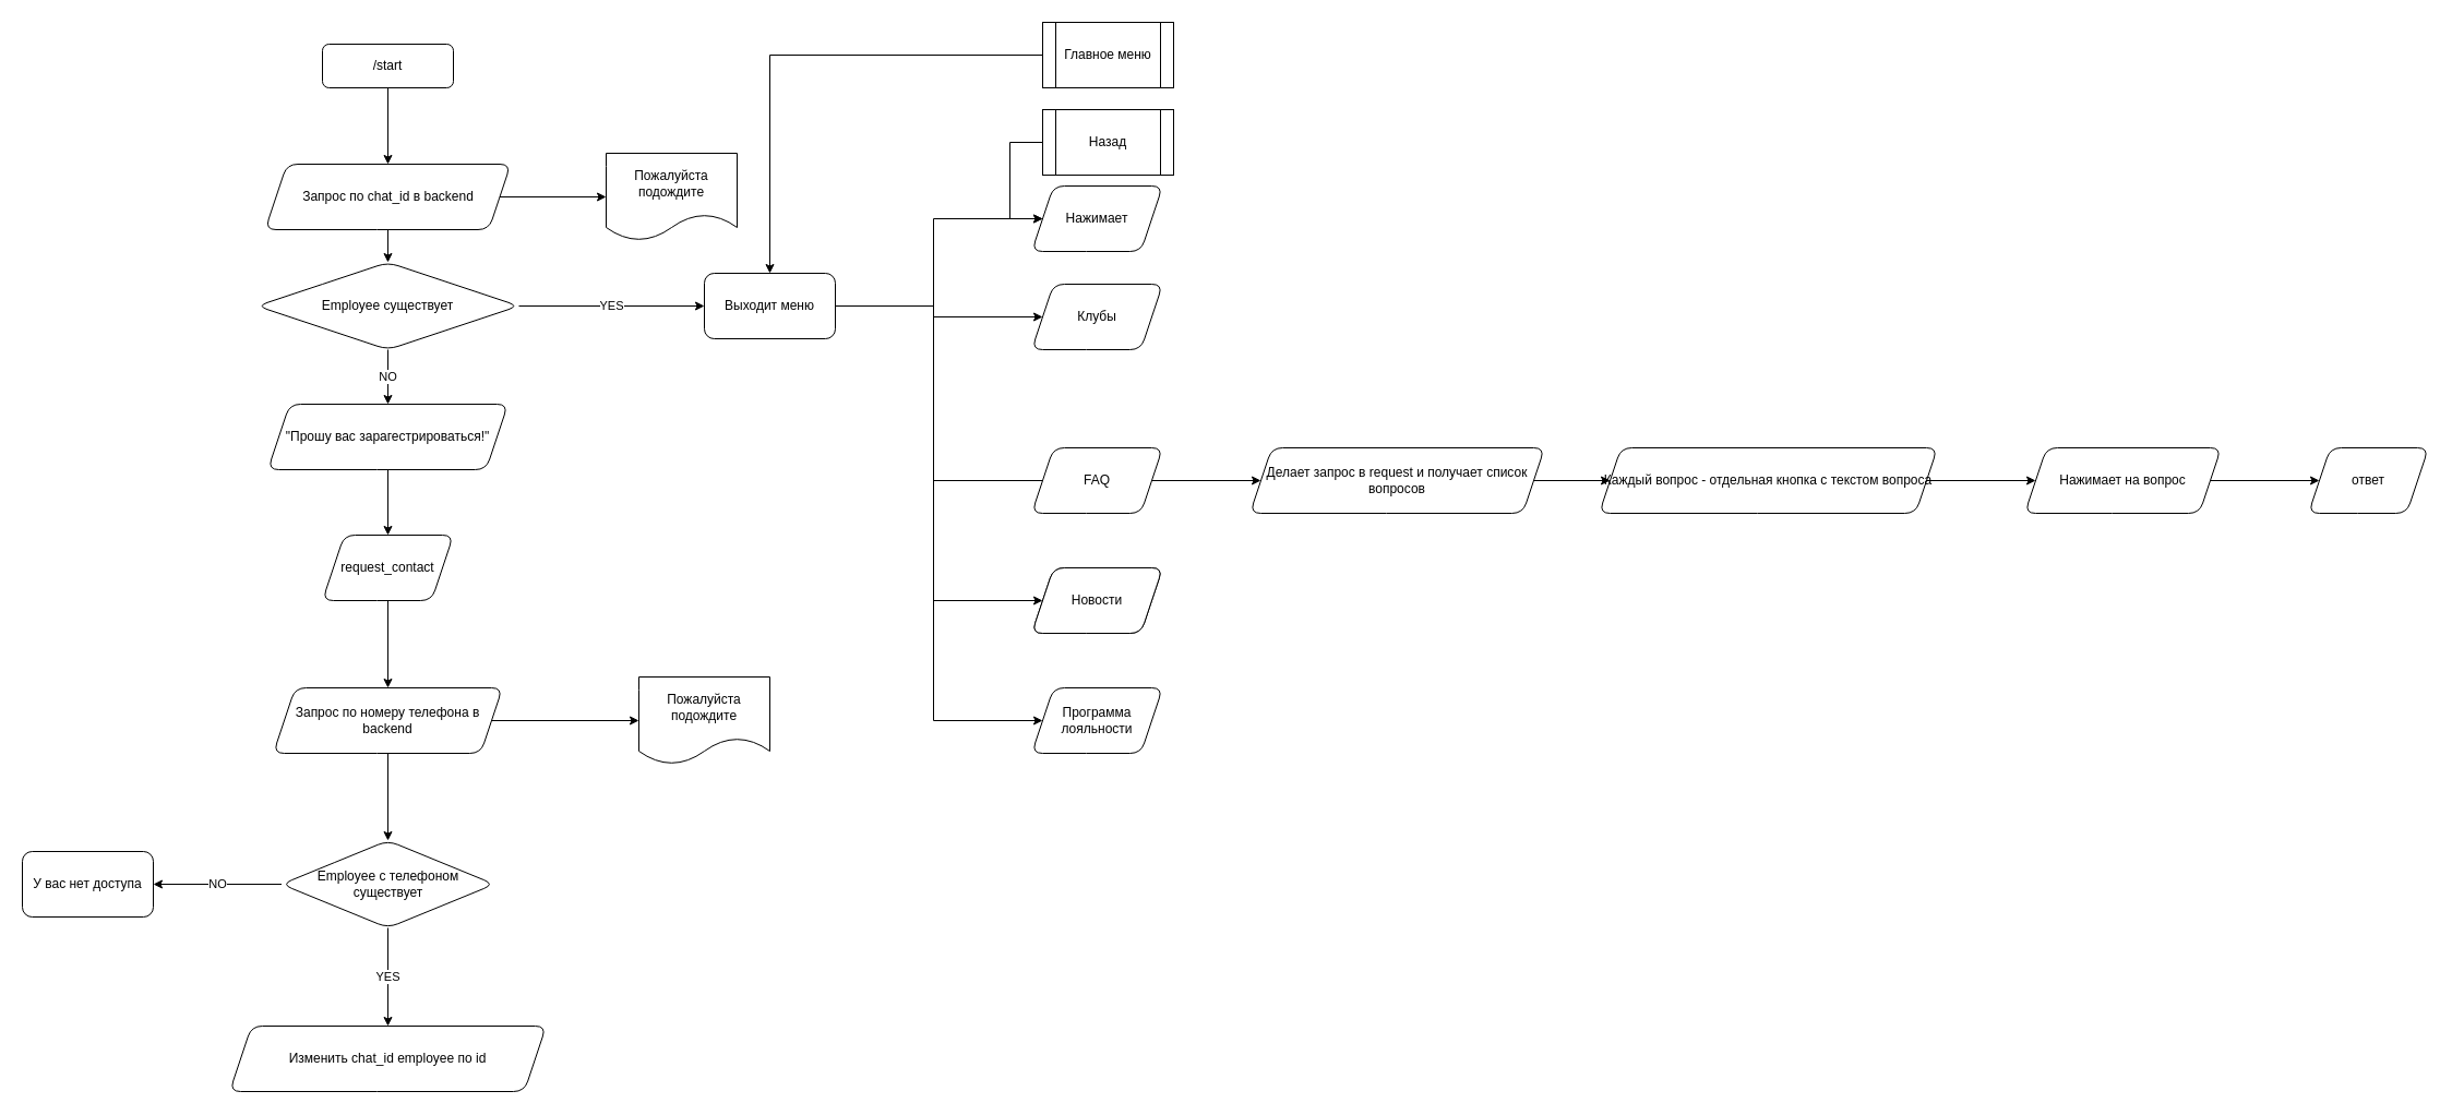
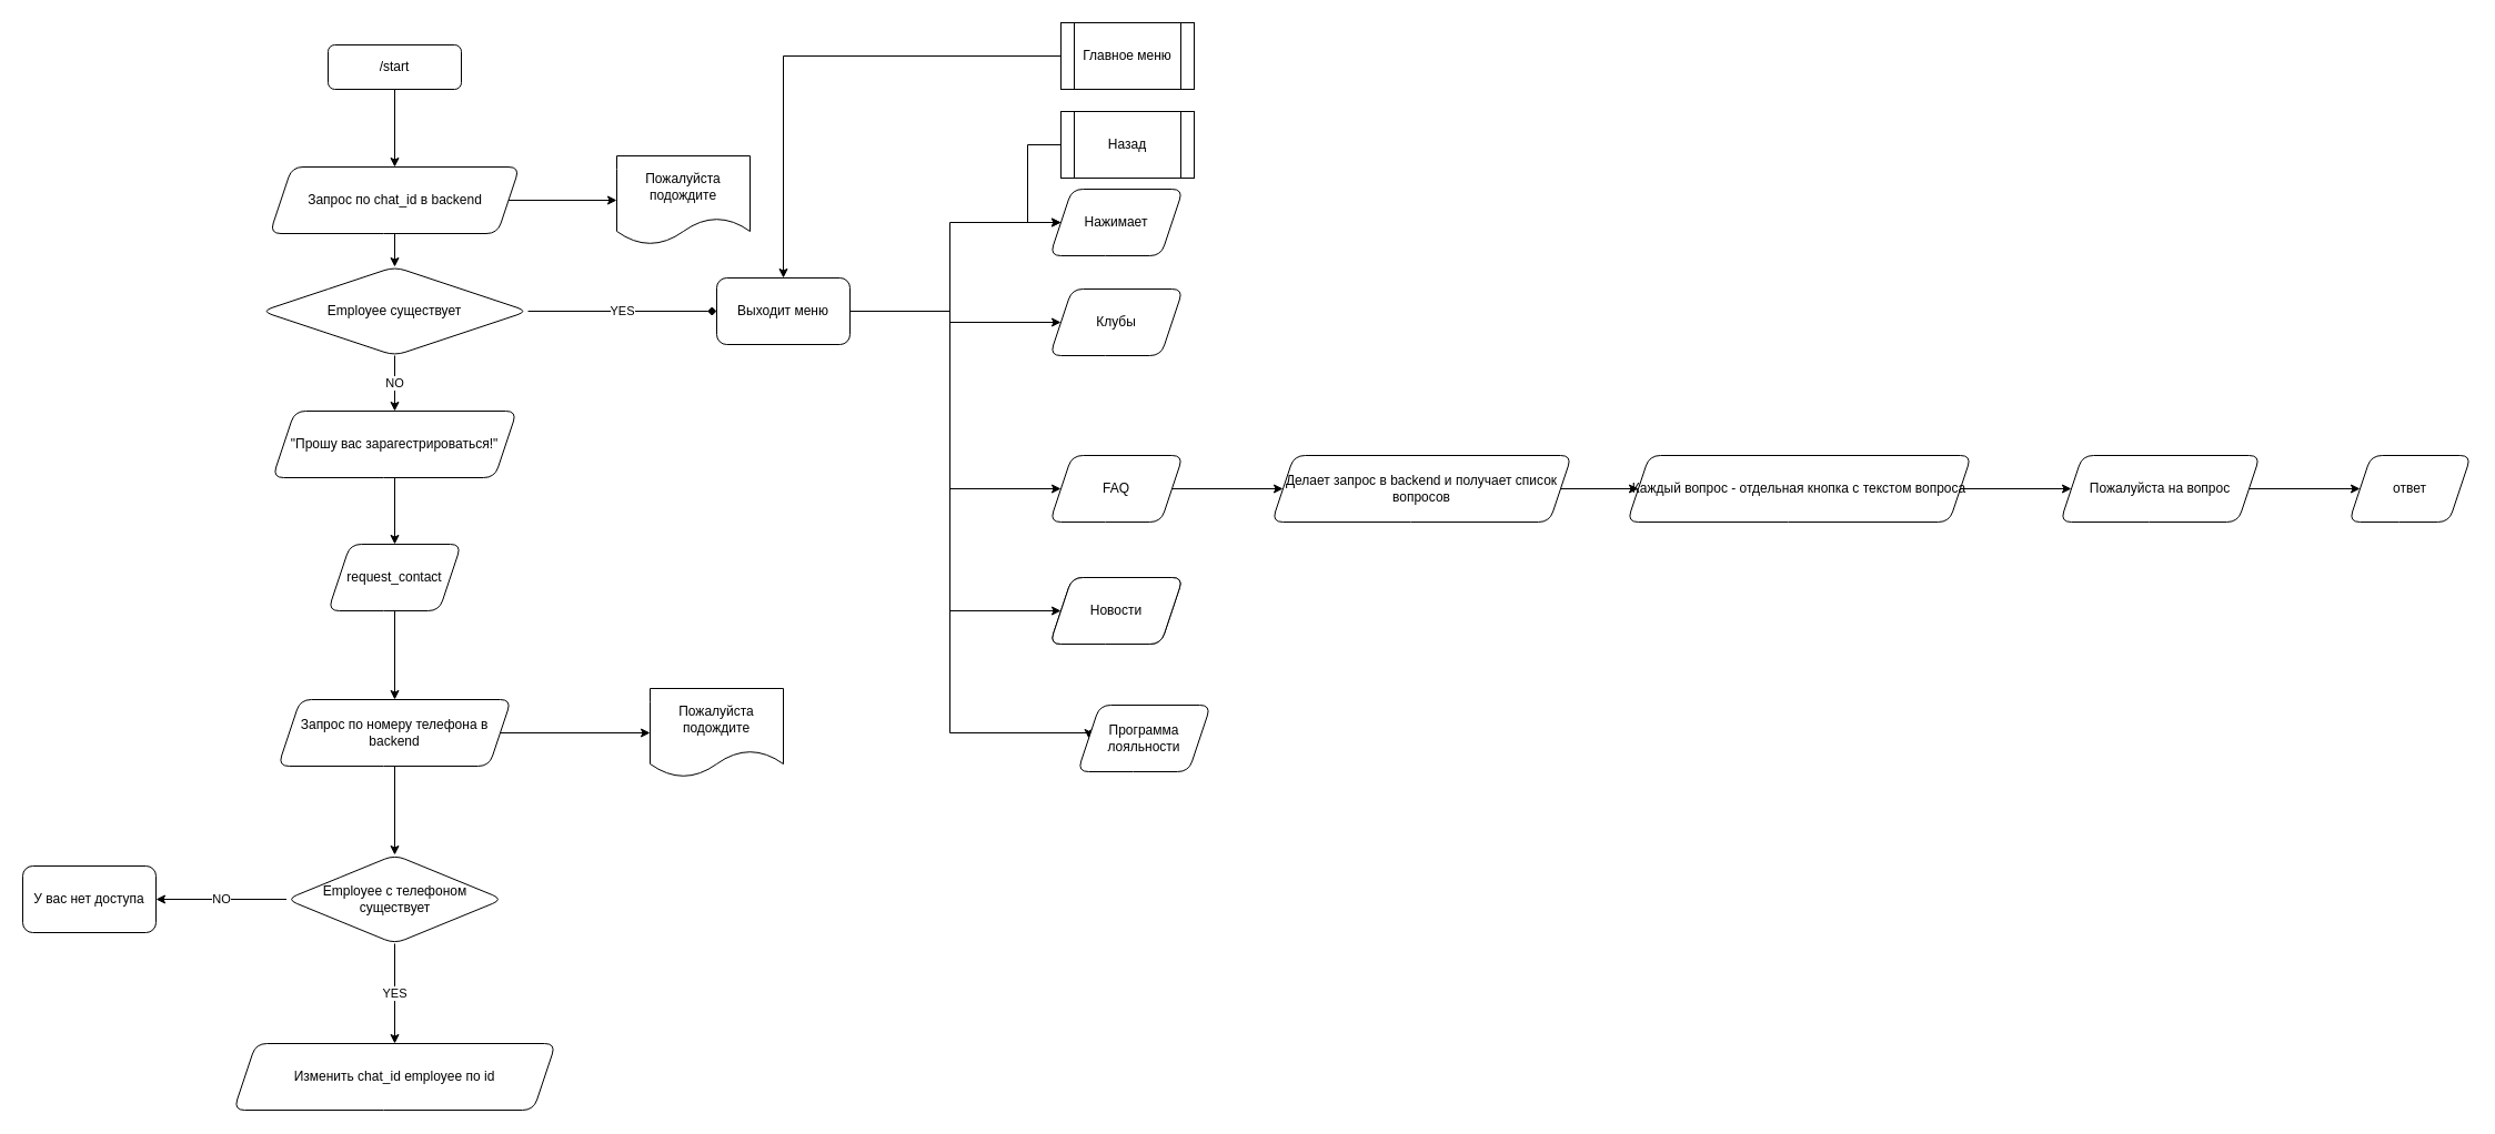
- <mxCell id="14" value="YES" style="edgeStyle=orthogonalEdgeStyle;rounded=0;orthogonalLoop=1;jettySize=auto;html=1;" edge="1" parent="1" source="16" target="22"><mxGeometry relative="1" as="geometry" /></mxCell>
+ <mxCell id="14" value="YES" style="edgeStyle=orthogonalEdgeStyle;rounded=0;orthogonalLoop=1;jettySize=auto;html=1;endArrow=diamond;" edge="1" parent="1" source="16" target="22"><mxGeometry relative="1" as="geometry" /></mxCell>
- <mxCell id="19" style="edgeStyle=orthogonalEdgeStyle;rounded=0;orthogonalLoop=1;jettySize=auto;html=1;entryX=0;entryY=0.5;entryDx=0;entryDy=0;endArrow=none;" edge="1" parent="1" source="22" target="33"><mxGeometry relative="1" as="geometry"><Array as="points"><mxPoint x="855" y="280" /><mxPoint x="855" y="440" /></Array></mxGeometry></mxCell>
+ <mxCell id="19" style="edgeStyle=orthogonalEdgeStyle;rounded=0;orthogonalLoop=1;jettySize=auto;html=1;entryX=0;entryY=0.5;entryDx=0;entryDy=0;" edge="1" parent="1" source="22" target="33"><mxGeometry relative="1" as="geometry"><Array as="points"><mxPoint x="855" y="280" /><mxPoint x="855" y="440" /></Array></mxGeometry></mxCell>
- <mxCell id="38" value="Делает запрос в request и получает список вопросов" style="shape=parallelogram;perimeter=parallelogramPerimeter;whiteSpace=wrap;html=1;fixedSize=1;rounded=1;glass=0;strokeWidth=1;shadow=0;" vertex="1" parent="1"><mxGeometry x="1145" y="410" width="270" height="60" as="geometry" /></mxCell>
+ <mxCell id="38" value="Делает запрос в backend и получает список вопросов" style="shape=parallelogram;perimeter=parallelogramPerimeter;whiteSpace=wrap;html=1;fixedSize=1;rounded=1;glass=0;strokeWidth=1;shadow=0;" vertex="1" parent="1"><mxGeometry x="1145" y="410" width="270" height="60" as="geometry" /></mxCell>
- <mxCell id="42" value="Нажимает на вопрос" style="shape=parallelogram;perimeter=parallelogramPerimeter;whiteSpace=wrap;html=1;fixedSize=1;rounded=1;glass=0;strokeWidth=1;shadow=0;" vertex="1" parent="1"><mxGeometry x="1855" y="410" width="180" height="60" as="geometry" /></mxCell>
+ <mxCell id="42" value="Пожалуйста на вопрос" style="shape=parallelogram;perimeter=parallelogramPerimeter;whiteSpace=wrap;html=1;fixedSize=1;rounded=1;glass=0;strokeWidth=1;shadow=0;" vertex="1" parent="1"><mxGeometry x="1855" y="410" width="180" height="60" as="geometry" /></mxCell>
- <mxCell id="36" value="Программа лояльности" style="shape=parallelogram;perimeter=parallelogramPerimeter;whiteSpace=wrap;html=1;fixedSize=1;rounded=1;glass=0;strokeWidth=1;shadow=0;" vertex="1" parent="1"><mxGeometry x="945" y="630" width="120" height="60" as="geometry" /></mxCell>
+ <mxCell id="36" value="Программа лояльности" style="shape=parallelogram;perimeter=parallelogramPerimeter;whiteSpace=wrap;html=1;fixedSize=1;rounded=1;glass=0;strokeWidth=1;shadow=0;" vertex="1" parent="1"><mxGeometry x="970" y="635" width="120" height="60" as="geometry" /></mxCell>
